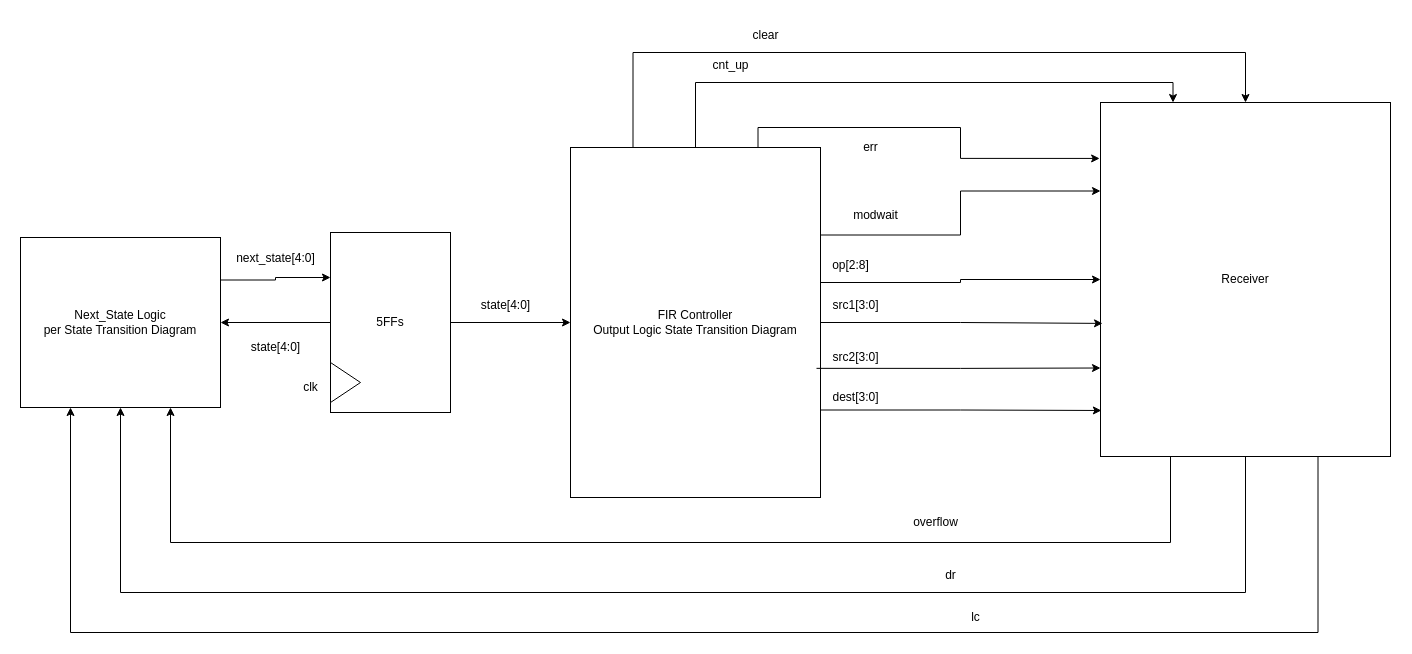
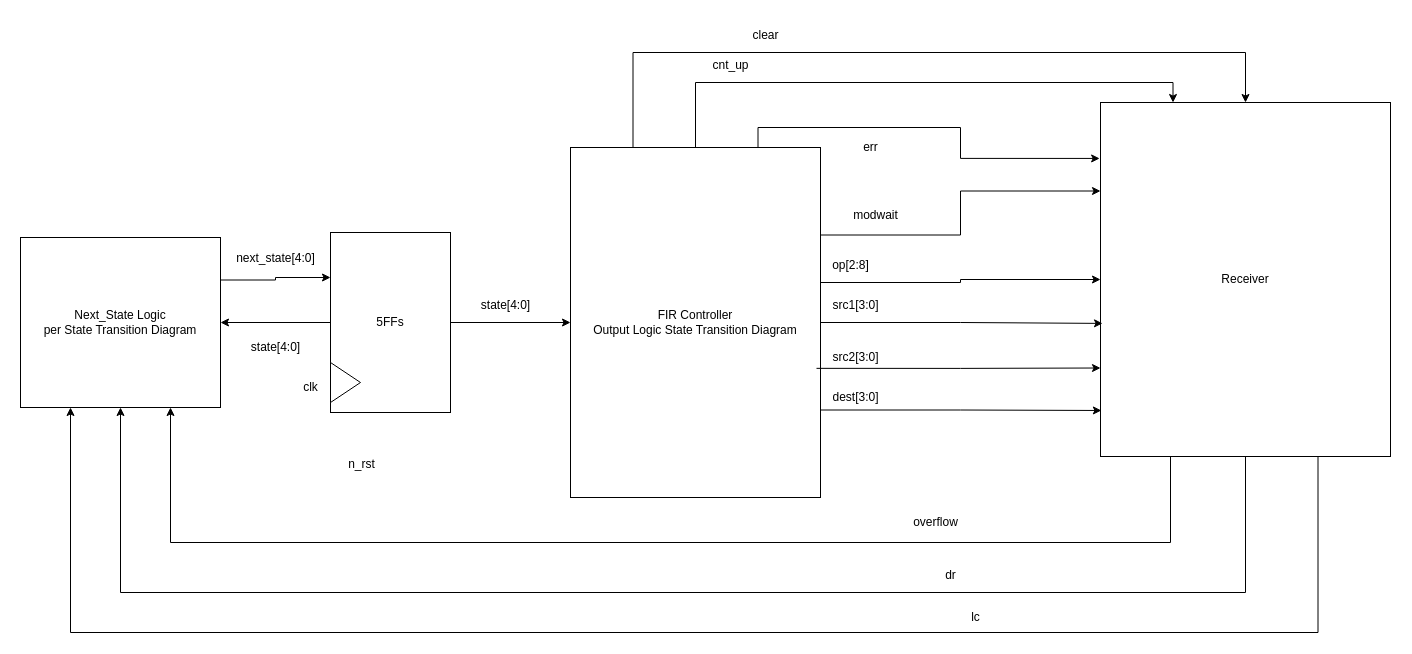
+ <mxCell id="5" value="n_rst" style="text;html=1;align=center;verticalAlign=middle;resizable=0;points=[];autosize=1;strokeColor=none;fillColor=none;" parent="1" vertex="1"><mxGeometry x="335.5" y="449" width="50" height="30" as="geometry" /></mxCell>
